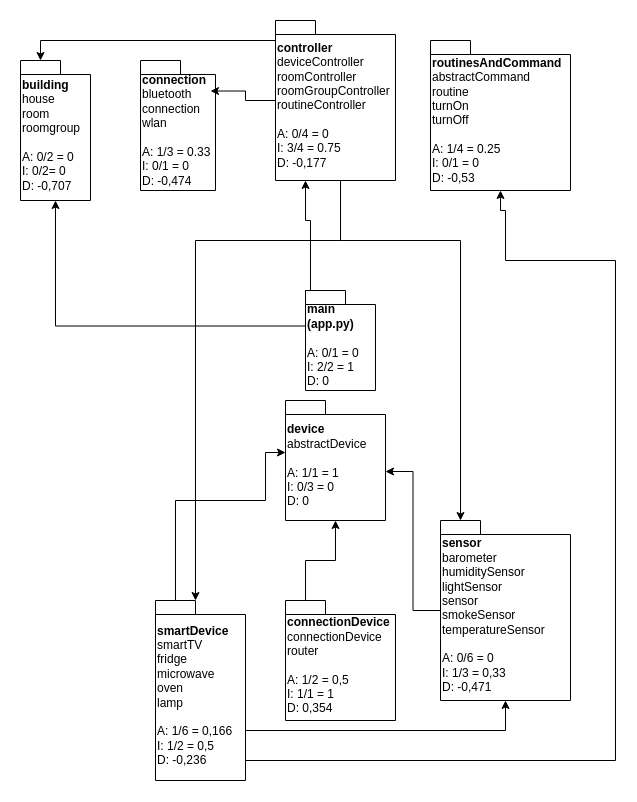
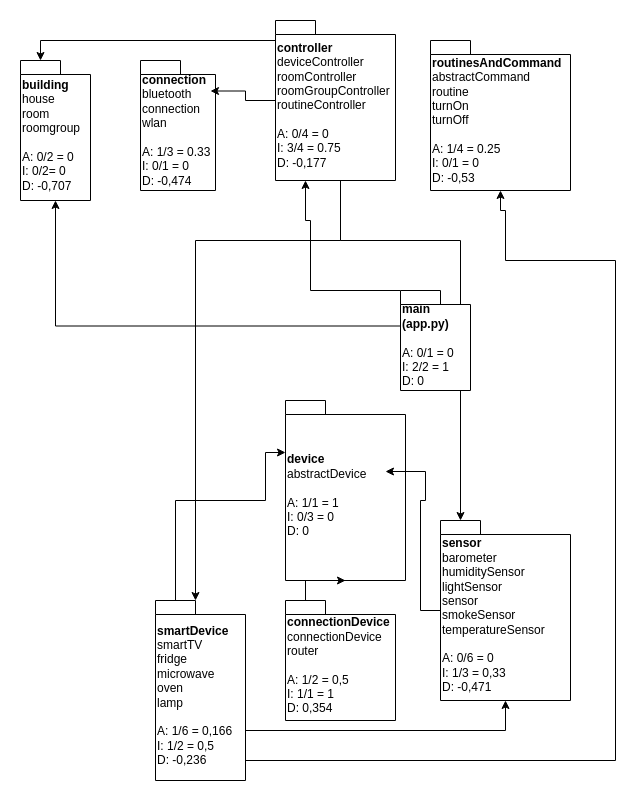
- <mxCell id="13" value="main&lt;br&gt;(app.py)&lt;br&gt;&lt;br&gt;&lt;span style=&quot;font-weight: normal&quot;&gt;A: 0/1 = 0&lt;br&gt;I: 2/2 = 1&lt;br&gt;D: 0&lt;/span&gt;" style="shape=folder;fontStyle=1;spacingTop=10;tabWidth=40;tabHeight=14;tabPosition=left;html=1;align=left;" parent="1" vertex="1"><mxGeometry x="305" y="290" width="70" height="100" as="geometry" /></mxCell>
+ <mxCell id="13" value="main&lt;br&gt;(app.py)&lt;br&gt;&lt;br&gt;&lt;span style=&quot;font-weight: normal&quot;&gt;A: 0/1 = 0&lt;br&gt;I: 2/2 = 1&lt;br&gt;D: 0&lt;/span&gt;" style="shape=folder;fontStyle=1;spacingTop=10;tabWidth=40;tabHeight=14;tabPosition=left;html=1;align=left;" parent="1" vertex="1"><mxGeometry x="400" y="290" width="70" height="100" as="geometry" /></mxCell>
- <mxCell id="9" value="device&lt;span style=&quot;font-weight: normal&quot;&gt;&lt;br&gt;abstractDevice&lt;br&gt;&lt;br&gt;A: 1/1 = 1&amp;nbsp;&lt;br&gt;I: 0/3 = 0&lt;br&gt;D: 0&lt;br&gt;&lt;/span&gt;" style="shape=folder;fontStyle=1;spacingTop=10;tabWidth=40;tabHeight=14;tabPosition=left;html=1;align=left;" parent="1" vertex="1"><mxGeometry x="285" y="400" width="100" height="120" as="geometry" /></mxCell>
+ <mxCell id="9" value="device&lt;span style=&quot;font-weight: normal&quot;&gt;&lt;br&gt;abstractDevice&lt;br&gt;&lt;br&gt;A: 1/1 = 1&amp;nbsp;&lt;br&gt;I: 0/3 = 0&lt;br&gt;D: 0&lt;br&gt;&lt;/span&gt;" style="shape=folder;fontStyle=1;spacingTop=10;tabWidth=40;tabHeight=14;tabPosition=left;html=1;align=left;" parent="1" vertex="1"><mxGeometry x="285" y="400" width="120" height="180" as="geometry" /></mxCell>
